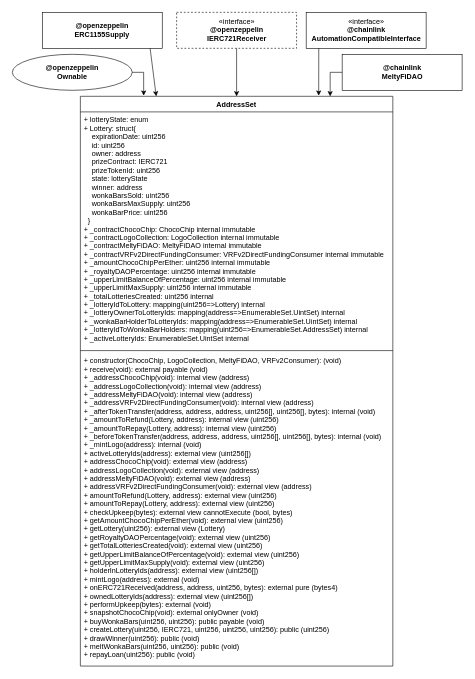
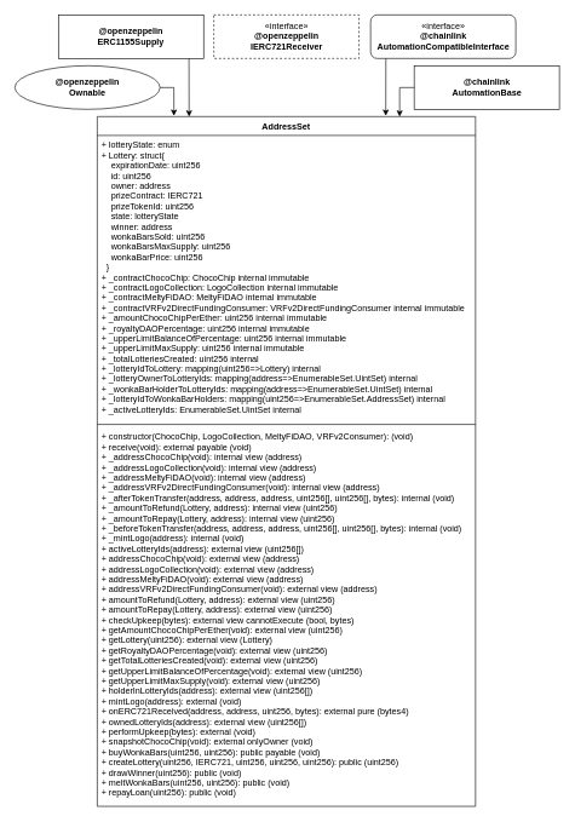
- <mxCell id="15" value="&lt;b&gt;@openzeppelin&lt;br&gt;ERC1155Supply&lt;/b&gt;" style="rounded=0;whiteSpace=wrap;html=1;fillColor=none;" parent="1" vertex="1"><mxGeometry x="70" y="20" width="200" height="60" as="geometry" /></mxCell>
+ <mxCell id="15" value="&lt;b&gt;@openzeppelin&lt;br&gt;ERC1155Supply&lt;/b&gt;" style="rounded=0;whiteSpace=wrap;html=1;fillColor=none;" parent="1" vertex="1"><mxGeometry x="80" y="20" width="200" height="60" as="geometry" /></mxCell>
- <mxCell id="8" value="&lt;b style=&quot;border-color: var(--border-color);&quot;&gt;&lt;span style=&quot;font-weight: 400;&quot;&gt;«interface»&lt;/span&gt;&lt;br style=&quot;border-color: var(--border-color); font-weight: 400;&quot;&gt;@chainlink&lt;br style=&quot;border-color: var(--border-color);&quot;&gt;AutomationCompatibleInterface&lt;/b&gt;" style="html=1;fillColor=none;" parent="1" vertex="1"><mxGeometry x="510" y="20" width="200" height="60" as="geometry" /></mxCell>
+ <mxCell id="8" value="&lt;b style=&quot;border-color: var(--border-color);&quot;&gt;&lt;span style=&quot;font-weight: 400;&quot;&gt;«interface»&lt;/span&gt;&lt;br style=&quot;border-color: var(--border-color); font-weight: 400;&quot;&gt;@chainlink&lt;br style=&quot;border-color: var(--border-color);&quot;&gt;AutomationCompatibleInterface&lt;/b&gt;" style="html=1;fillColor=none;rounded=1;" parent="1" vertex="1"><mxGeometry x="510" y="20" width="200" height="60" as="geometry" /></mxCell>
- <mxCell id="13" value="" style="endArrow=classic;html=1;rounded=0;exitX=0.5;exitY=1;exitDx=0;exitDy=0;entryX=0.5;entryY=0;entryDx=0;entryDy=0;" parent="1" source="6" target="2" edge="1"><mxGeometry width="50" height="50" relative="1" as="geometry"><mxPoint x="370" y="210" as="sourcePoint" /><mxPoint x="420" y="160" as="targetPoint" /></mxGeometry></mxCell>
- <mxCell id="7" value="&lt;b style=&quot;border-color: var(--border-color);&quot;&gt;@chainlink&lt;br style=&quot;border-color: var(--border-color);&quot;&gt;MeltyFiDAO&lt;/b&gt;" style="html=1;fillColor=none;" parent="1" vertex="1"><mxGeometry x="570" y="90" width="200" height="60" as="geometry" /></mxCell>
+ <mxCell id="7" value="&lt;b style=&quot;border-color: var(--border-color);&quot;&gt;@chainlink&lt;br style=&quot;border-color: var(--border-color);&quot;&gt;AutomationBase&lt;/b&gt;" style="html=1;fillColor=none;" parent="1" vertex="1"><mxGeometry x="570" y="90" width="200" height="60" as="geometry" /></mxCell>
